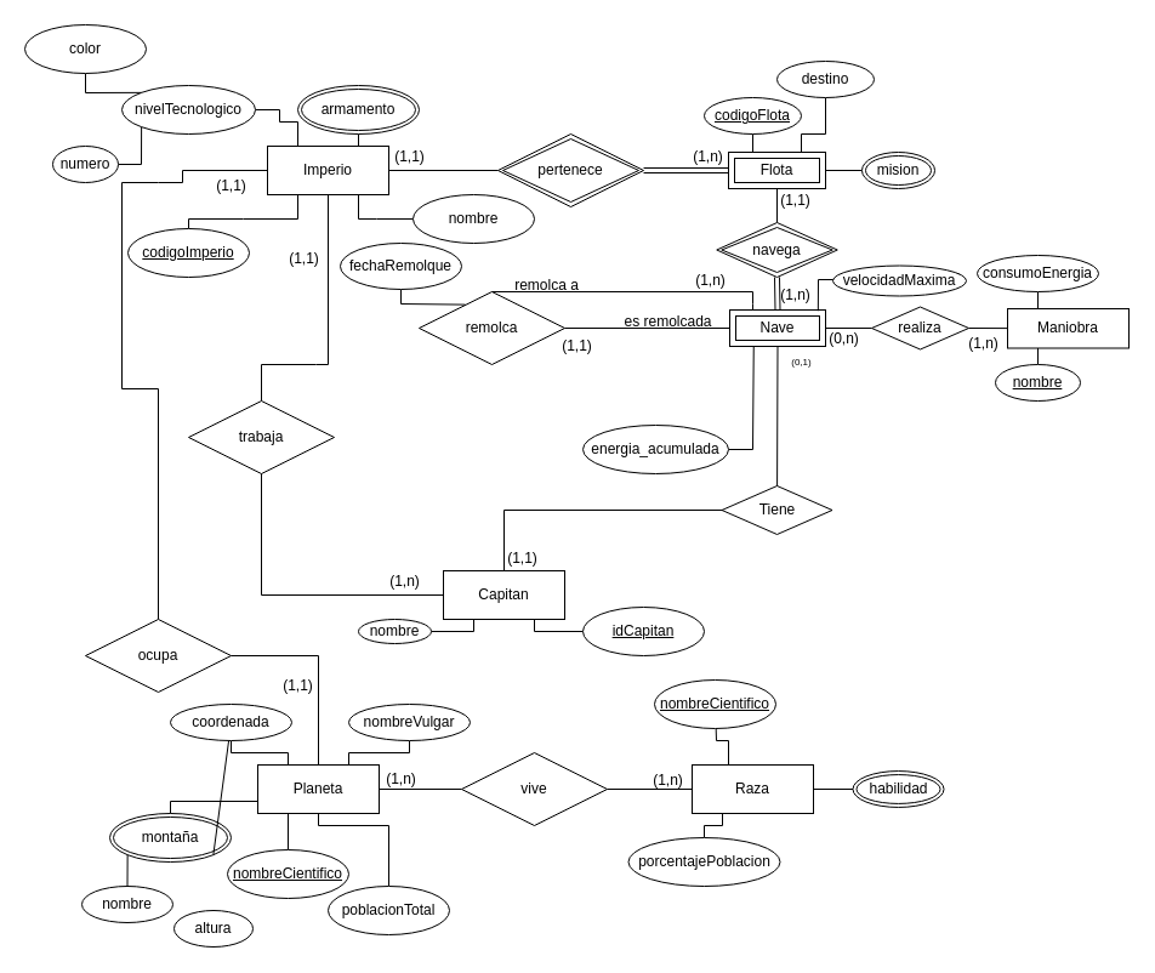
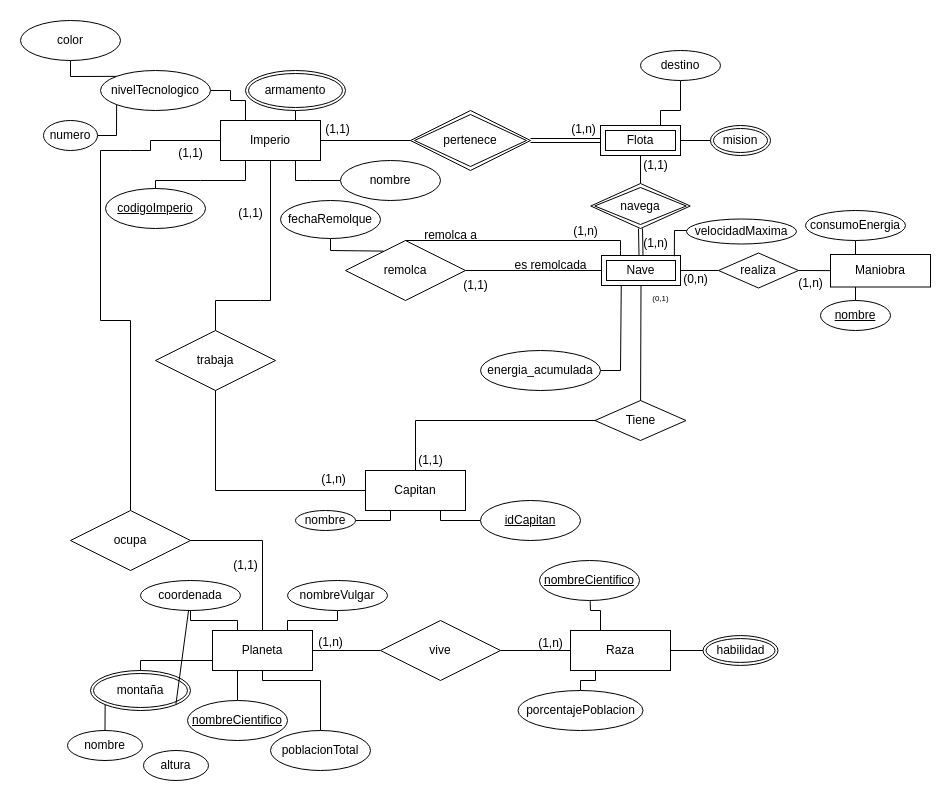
- <mxCell id="22" value="codigoFlota" style="ellipse;whiteSpace=wrap;html=1;align=center;fontStyle=4;" vertex="1" parent="1"><mxGeometry x="580" y="80" width="80" height="30" as="geometry" /></mxCell>
- <mxCell id="21" value="" style="endArrow=none;html=1;rounded=0;exitX=0.25;exitY=0;exitDx=0;exitDy=0;" edge="1" parent="1" source="18" target="22"><mxGeometry relative="1" as="geometry"><mxPoint x="540" y="150" as="sourcePoint" /><mxPoint x="620" y="90" as="targetPoint" /></mxGeometry></mxCell>
